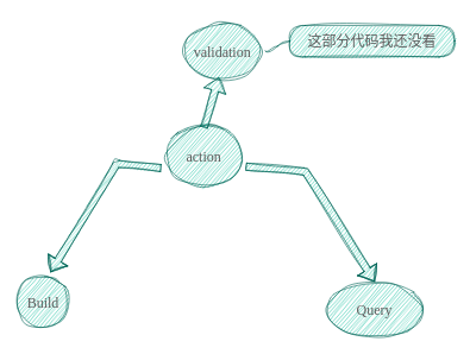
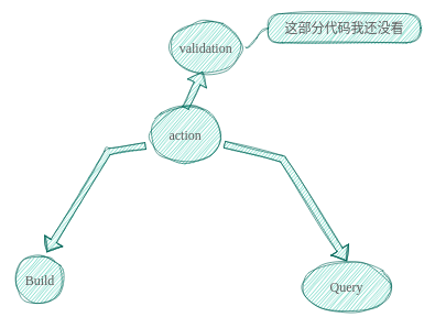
- <mxCell id="9" value="这部分代码我还没看" style="whiteSpace=wrap;html=1;rounded=1;arcSize=50;align=center;verticalAlign=middle;strokeWidth=1;autosize=1;spacing=4;treeFolding=1;treeMoving=1;newEdgeStyle={&quot;edgeStyle&quot;:&quot;entityRelationEdgeStyle&quot;,&quot;startArrow&quot;:&quot;none&quot;,&quot;endArrow&quot;:&quot;none&quot;,&quot;segment&quot;:10,&quot;curved&quot;:1};hachureGap=4;jiggle=2;strokeColor=#006658;fontFamily=Architects Daughter;fontSource=https%3A%2F%2Ffonts.googleapis.com%2Fcss%3Ffamily%3DArchitects%2BDaughter;fontSize=20;fontColor=#5C5C5C;fillColor=#21C0A5;sketch=1;" vertex="1" parent="1"><mxGeometry x="405" y="35" width="231" height="44" as="geometry" /></mxCell>
+ <mxCell id="9" value="这部分代码我还没看" style="whiteSpace=wrap;html=1;rounded=1;arcSize=50;align=center;verticalAlign=middle;strokeWidth=1;autosize=1;spacing=4;treeFolding=1;treeMoving=1;newEdgeStyle={&quot;edgeStyle&quot;:&quot;entityRelationEdgeStyle&quot;,&quot;startArrow&quot;:&quot;none&quot;,&quot;endArrow&quot;:&quot;none&quot;,&quot;segment&quot;:10,&quot;curved&quot;:1};hachureGap=4;jiggle=2;strokeColor=#006658;fontFamily=Architects Daughter;fontSource=https%3A%2F%2Ffonts.googleapis.com%2Fcss%3Ffamily%3DArchitects%2BDaughter;fontSize=20;fontColor=#5C5C5C;fillColor=#21C0A5;sketch=1;" vertex="1" parent="1"><mxGeometry x="405" y="20" width="231" height="44" as="geometry" /></mxCell>
- <mxCell id="2" value="action" style="ellipse;whiteSpace=wrap;html=1;hachureGap=4;jiggle=2;strokeColor=#006658;fontFamily=Architects Daughter;fontSource=https%3A%2F%2Ffonts.googleapis.com%2Fcss%3Ffamily%3DArchitects%2BDaughter;fontSize=20;fontColor=#5C5C5C;fillColor=#21C0A5;sketch=1;rounded=1;" vertex="1" parent="1"><mxGeometry x="225" y="178" width="120" height="80" as="geometry" /></mxCell>
+ <mxCell id="2" value="action" style="ellipse;whiteSpace=wrap;html=1;hachureGap=4;jiggle=2;strokeColor=#006658;fontFamily=Architects Daughter;fontSource=https%3A%2F%2Ffonts.googleapis.com%2Fcss%3Ffamily%3DArchitects%2BDaughter;fontSize=20;fontColor=#5C5C5C;fillColor=#21C0A5;sketch=1;rounded=1;" vertex="1" parent="1"><mxGeometry x="220" y="163" width="120" height="80" as="geometry" /></mxCell>
